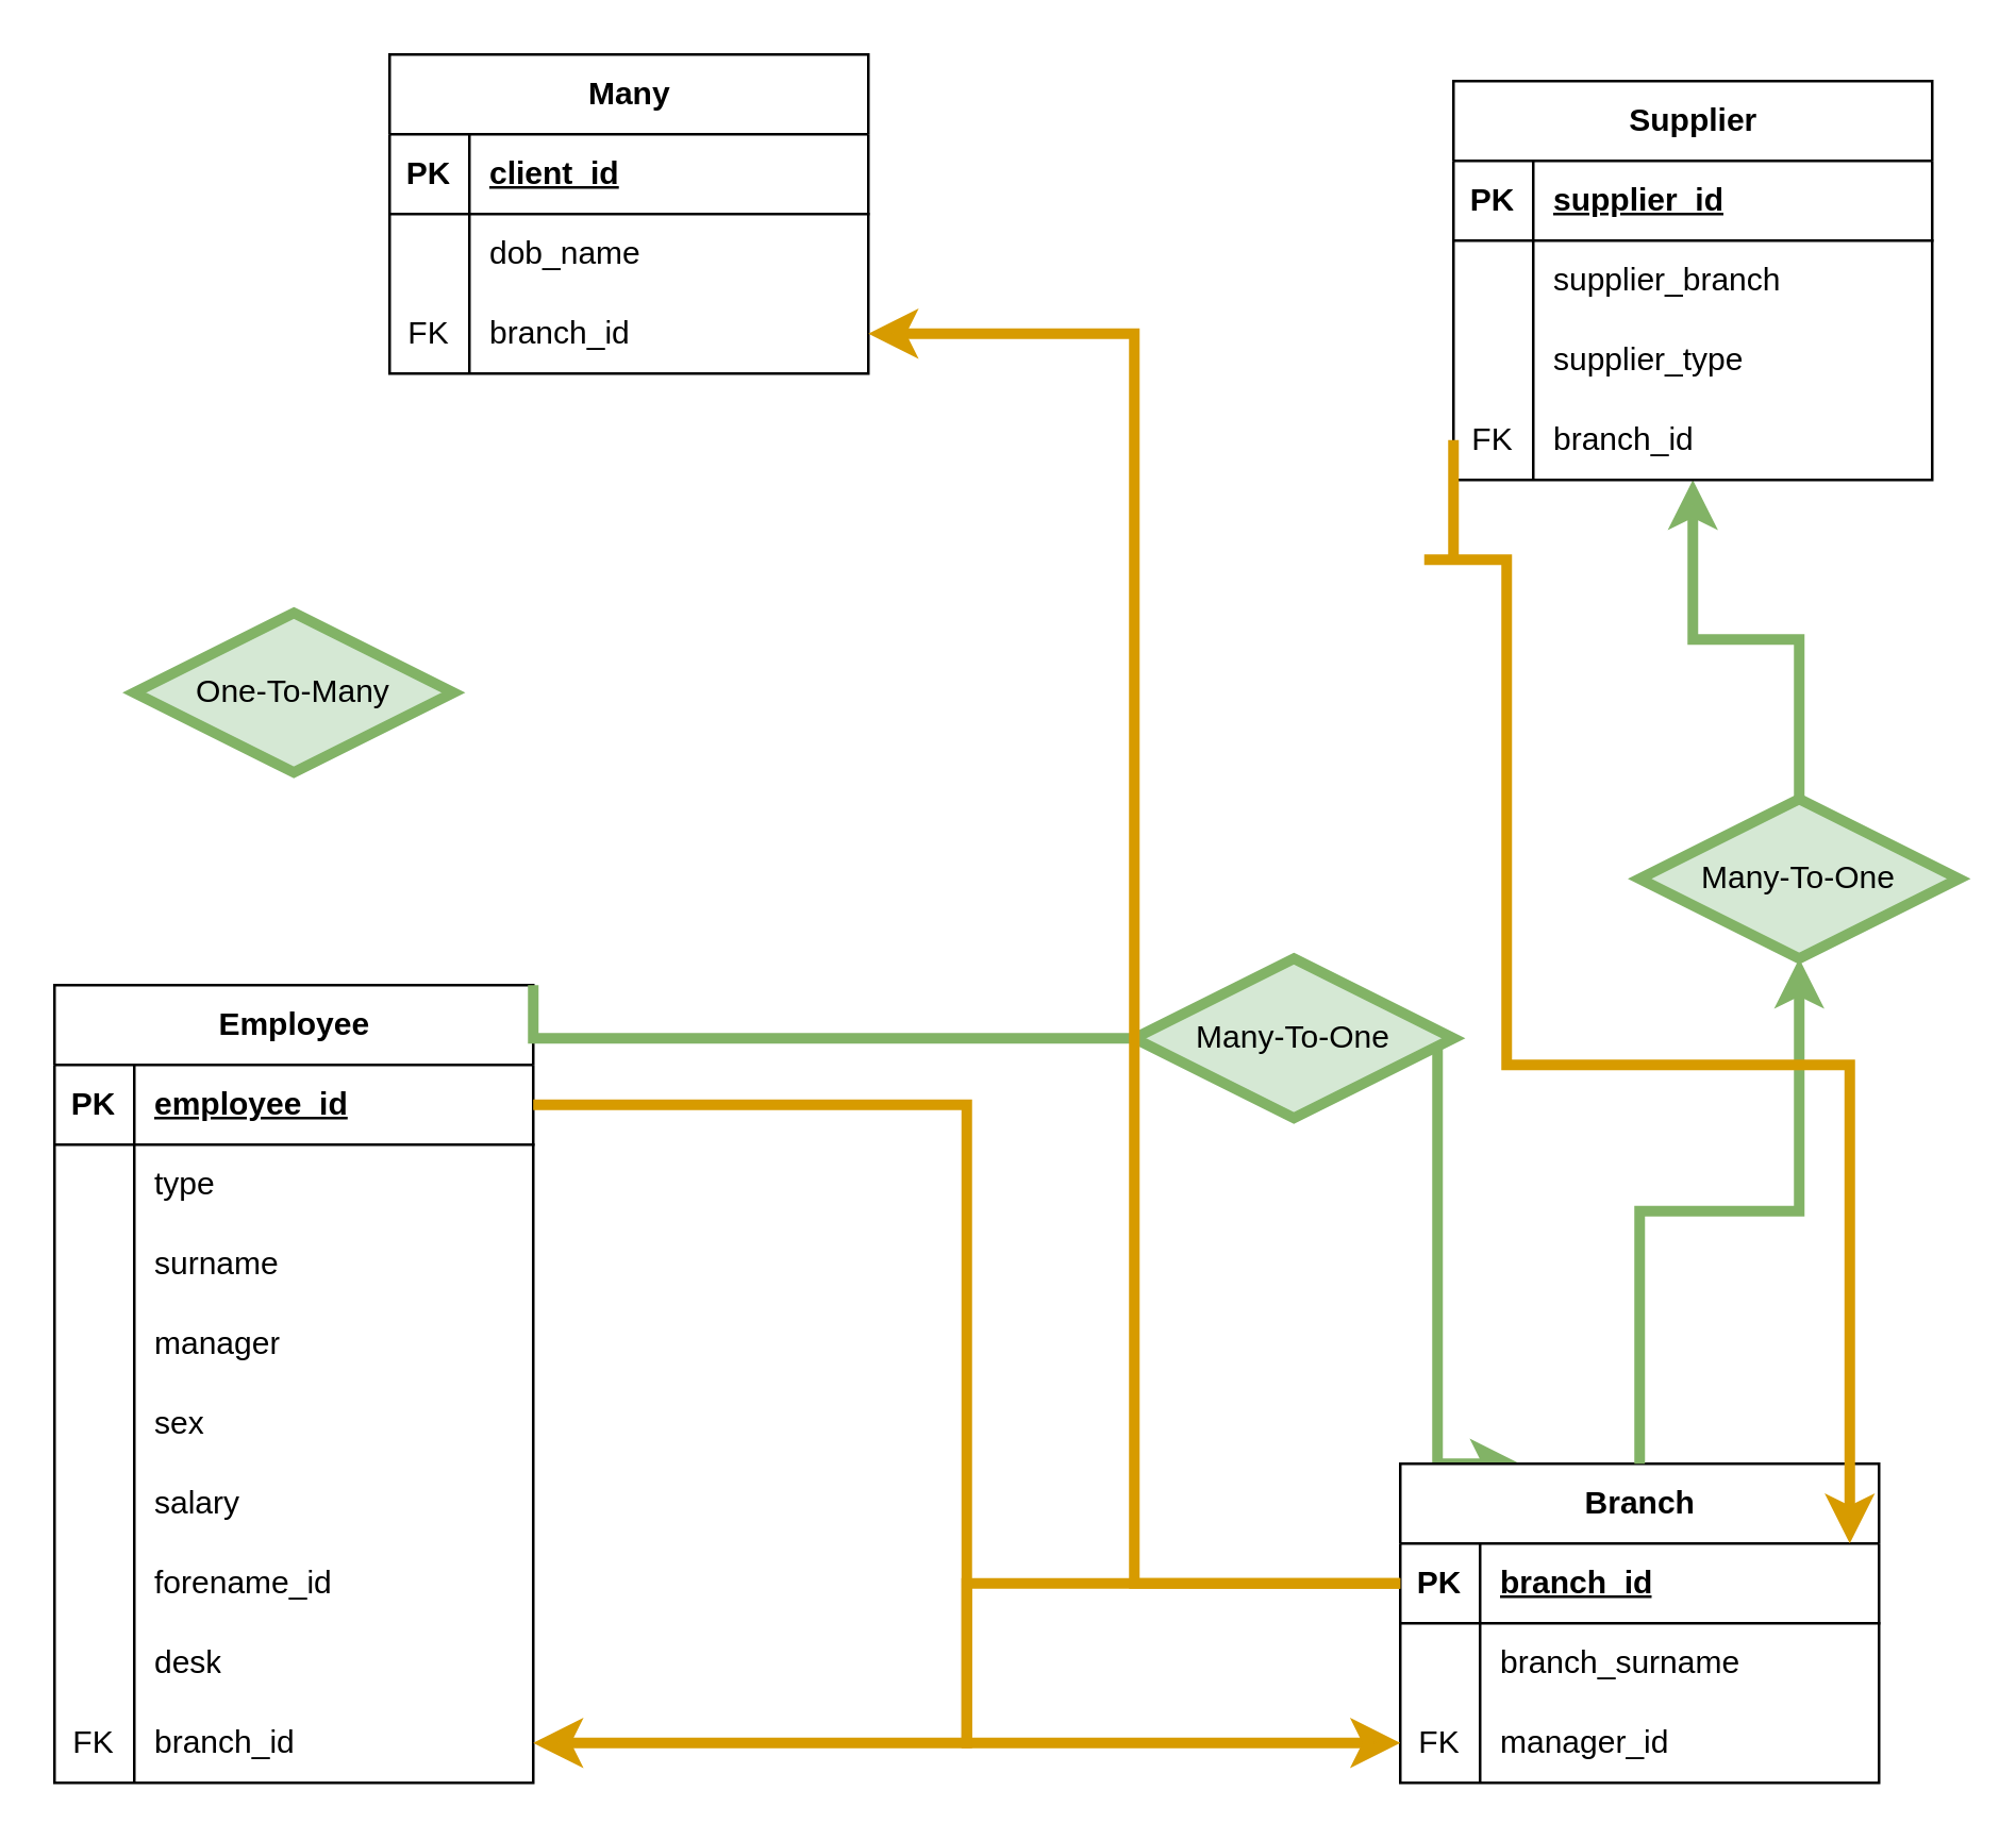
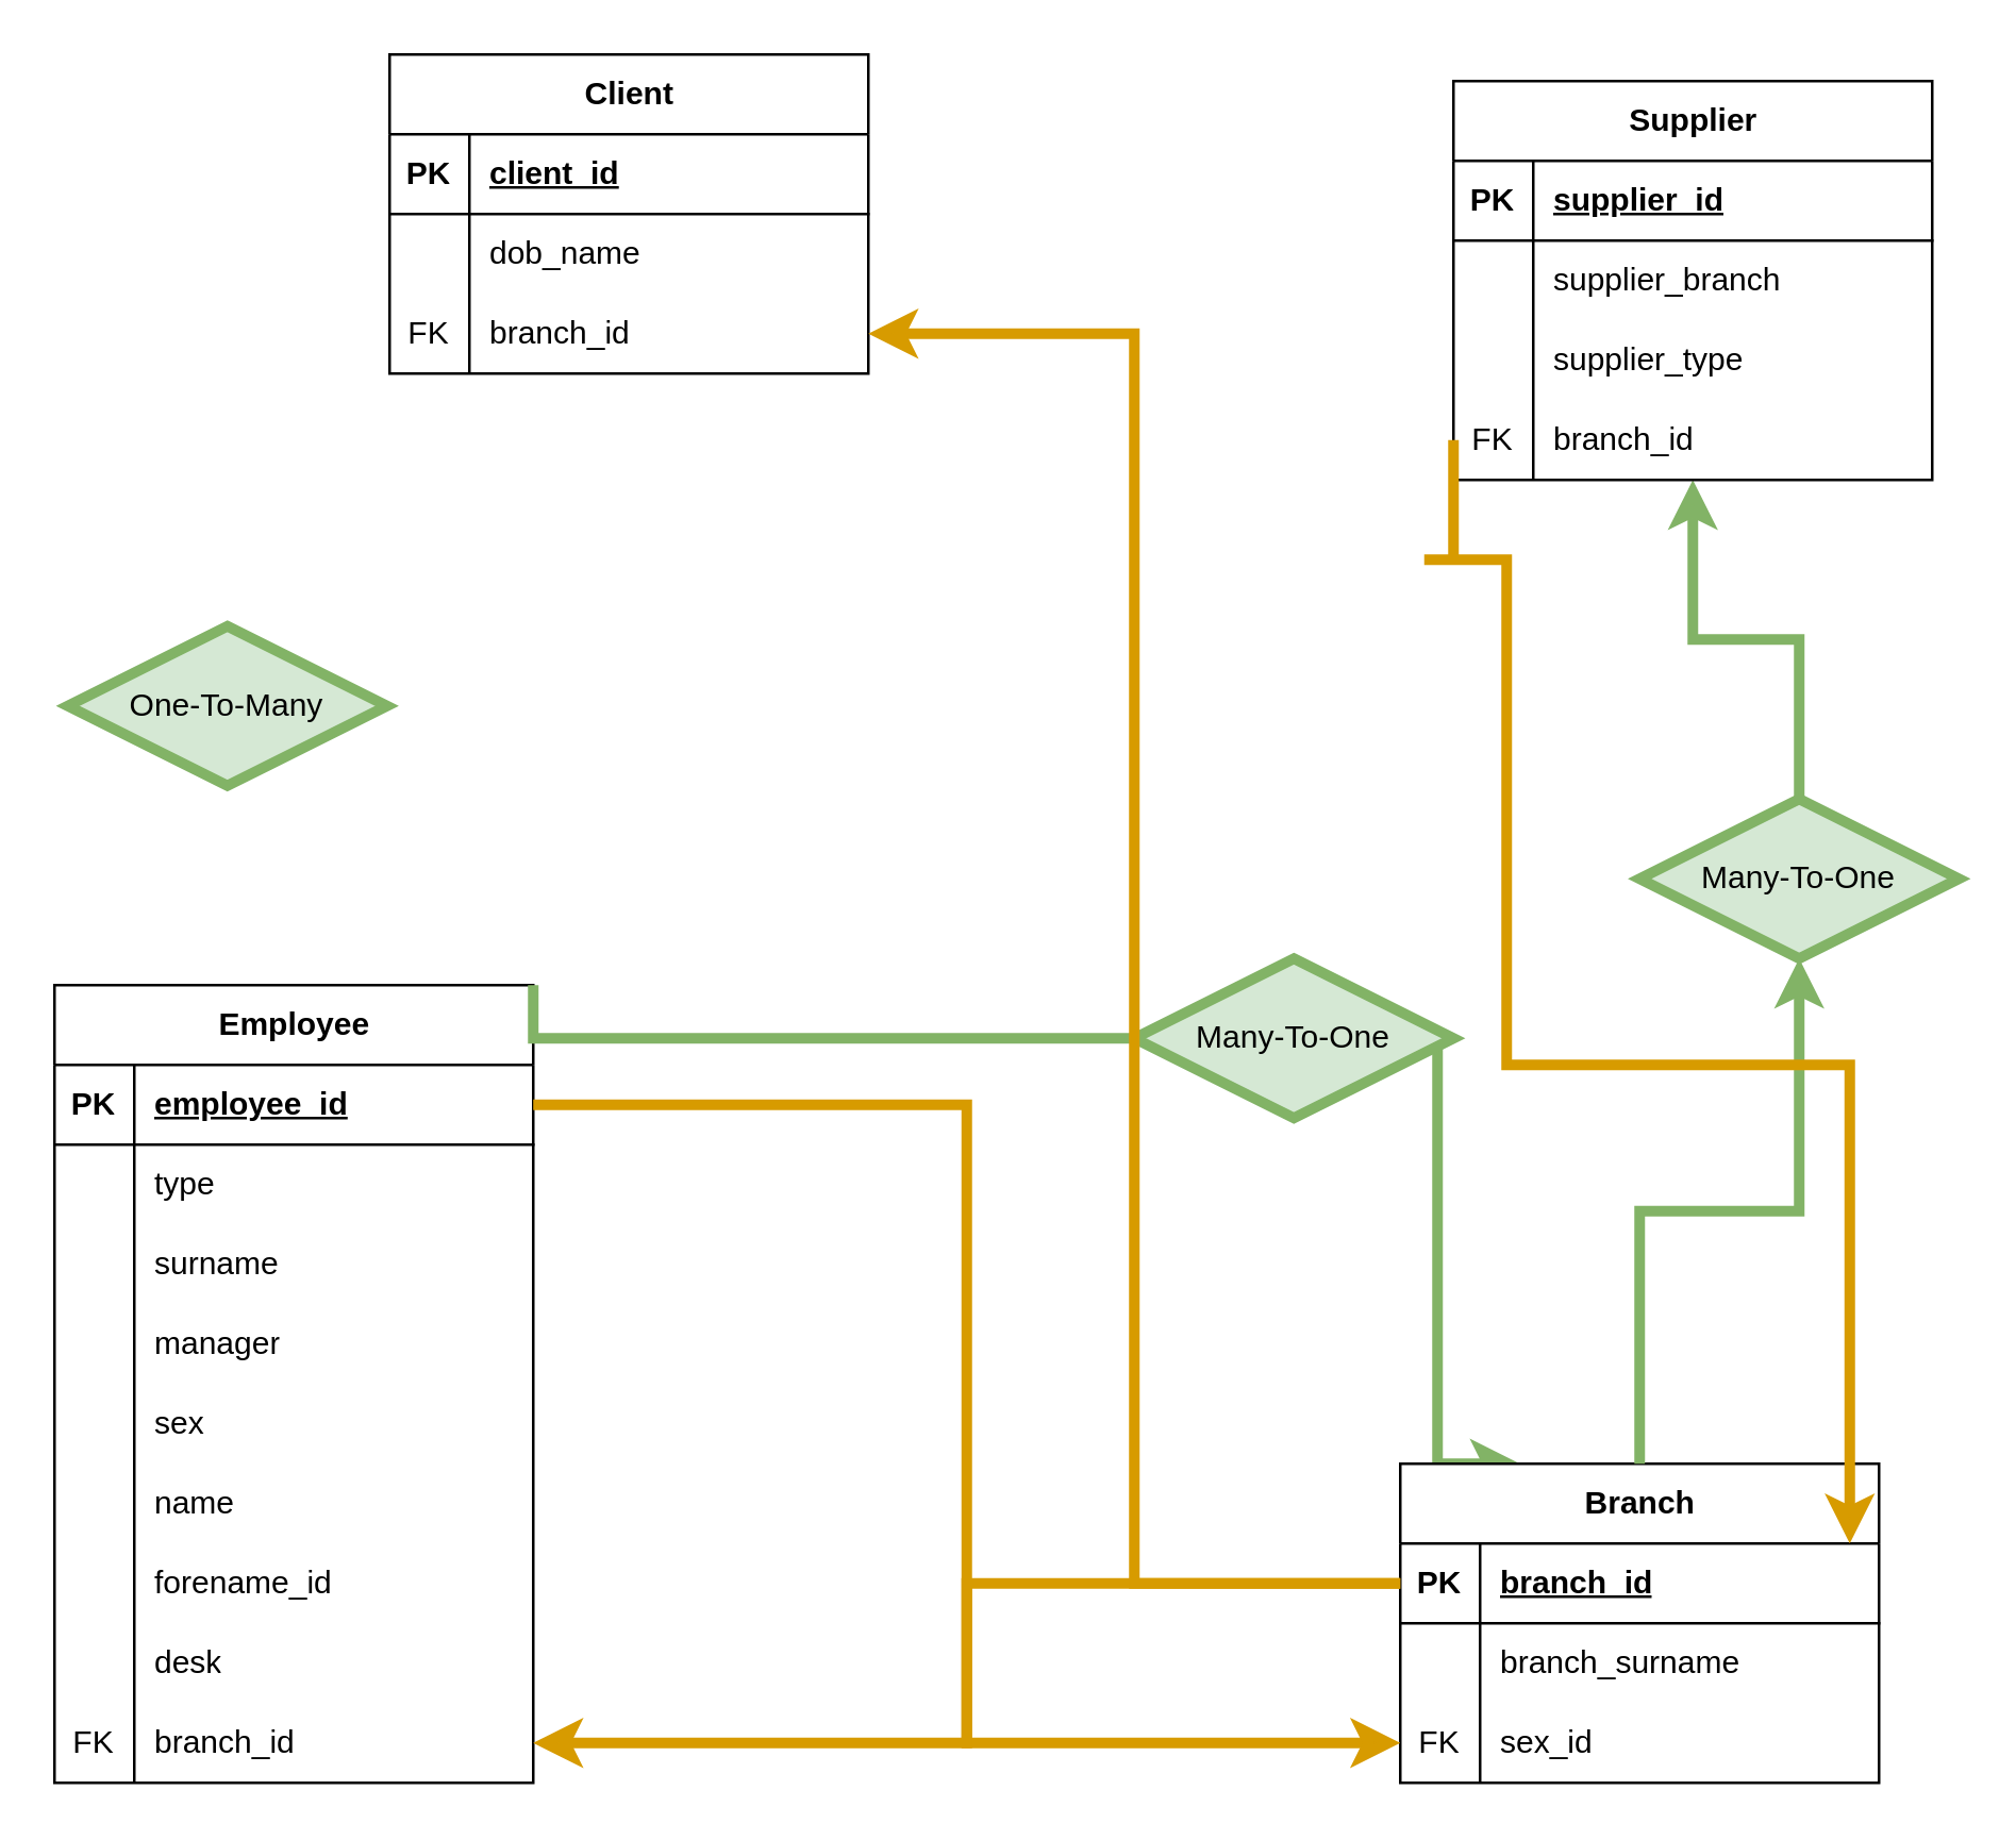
- <mxCell id="58" value="Many" style="shape=table;startSize=30;container=1;collapsible=1;childLayout=tableLayout;fixedRows=1;rowLines=0;fontStyle=1;align=center;resizeLast=1;html=1;" vertex="1" parent="1"><mxGeometry x="146" y="20" width="180" height="120" as="geometry" /></mxCell>
+ <mxCell id="58" value="Client" style="shape=table;startSize=30;container=1;collapsible=1;childLayout=tableLayout;fixedRows=1;rowLines=0;fontStyle=1;align=center;resizeLast=1;html=1;" vertex="1" parent="1"><mxGeometry x="146" y="20" width="180" height="120" as="geometry" /></mxCell>
- <mxCell id="69" value="One-To-Many" style="shape=rhombus;perimeter=rhombusPerimeter;whiteSpace=wrap;html=1;align=center;fillColor=#d5e8d4;strokeColor=#82b366;strokeWidth=4;" vertex="1" parent="1"><mxGeometry x="50" y="230" width="120" height="60" as="geometry" /></mxCell>
+ <mxCell id="69" value="One-To-Many" style="shape=rhombus;perimeter=rhombusPerimeter;whiteSpace=wrap;html=1;align=center;fillColor=#d5e8d4;strokeColor=#82b366;strokeWidth=4;" vertex="1" parent="1"><mxGeometry x="25" y="235" width="120" height="60" as="geometry" /></mxCell>
- <mxCell id="21" value="salary" style="shape=partialRectangle;connectable=0;fillColor=none;top=0;left=0;bottom=0;right=0;align=left;spacingLeft=6;overflow=hidden;whiteSpace=wrap;html=1;" vertex="1" parent="19"><mxGeometry x="30" width="150" height="30" as="geometry"><mxRectangle width="150" height="30" as="alternateBounds" /></mxGeometry></mxCell>
+ <mxCell id="21" value="name" style="shape=partialRectangle;connectable=0;fillColor=none;top=0;left=0;bottom=0;right=0;align=left;spacingLeft=6;overflow=hidden;whiteSpace=wrap;html=1;" vertex="1" parent="19"><mxGeometry x="30" width="150" height="30" as="geometry"><mxRectangle width="150" height="30" as="alternateBounds" /></mxGeometry></mxCell>
- <mxCell id="41" value="manager_id" style="shape=partialRectangle;connectable=0;fillColor=none;top=0;left=0;bottom=0;right=0;align=left;spacingLeft=6;overflow=hidden;whiteSpace=wrap;html=1;" vertex="1" parent="39"><mxGeometry x="30" width="150" height="30" as="geometry"><mxRectangle width="150" height="30" as="alternateBounds" /></mxGeometry></mxCell>
+ <mxCell id="41" value="sex_id" style="shape=partialRectangle;connectable=0;fillColor=none;top=0;left=0;bottom=0;right=0;align=left;spacingLeft=6;overflow=hidden;whiteSpace=wrap;html=1;" vertex="1" parent="39"><mxGeometry x="30" width="150" height="30" as="geometry"><mxRectangle width="150" height="30" as="alternateBounds" /></mxGeometry></mxCell>
